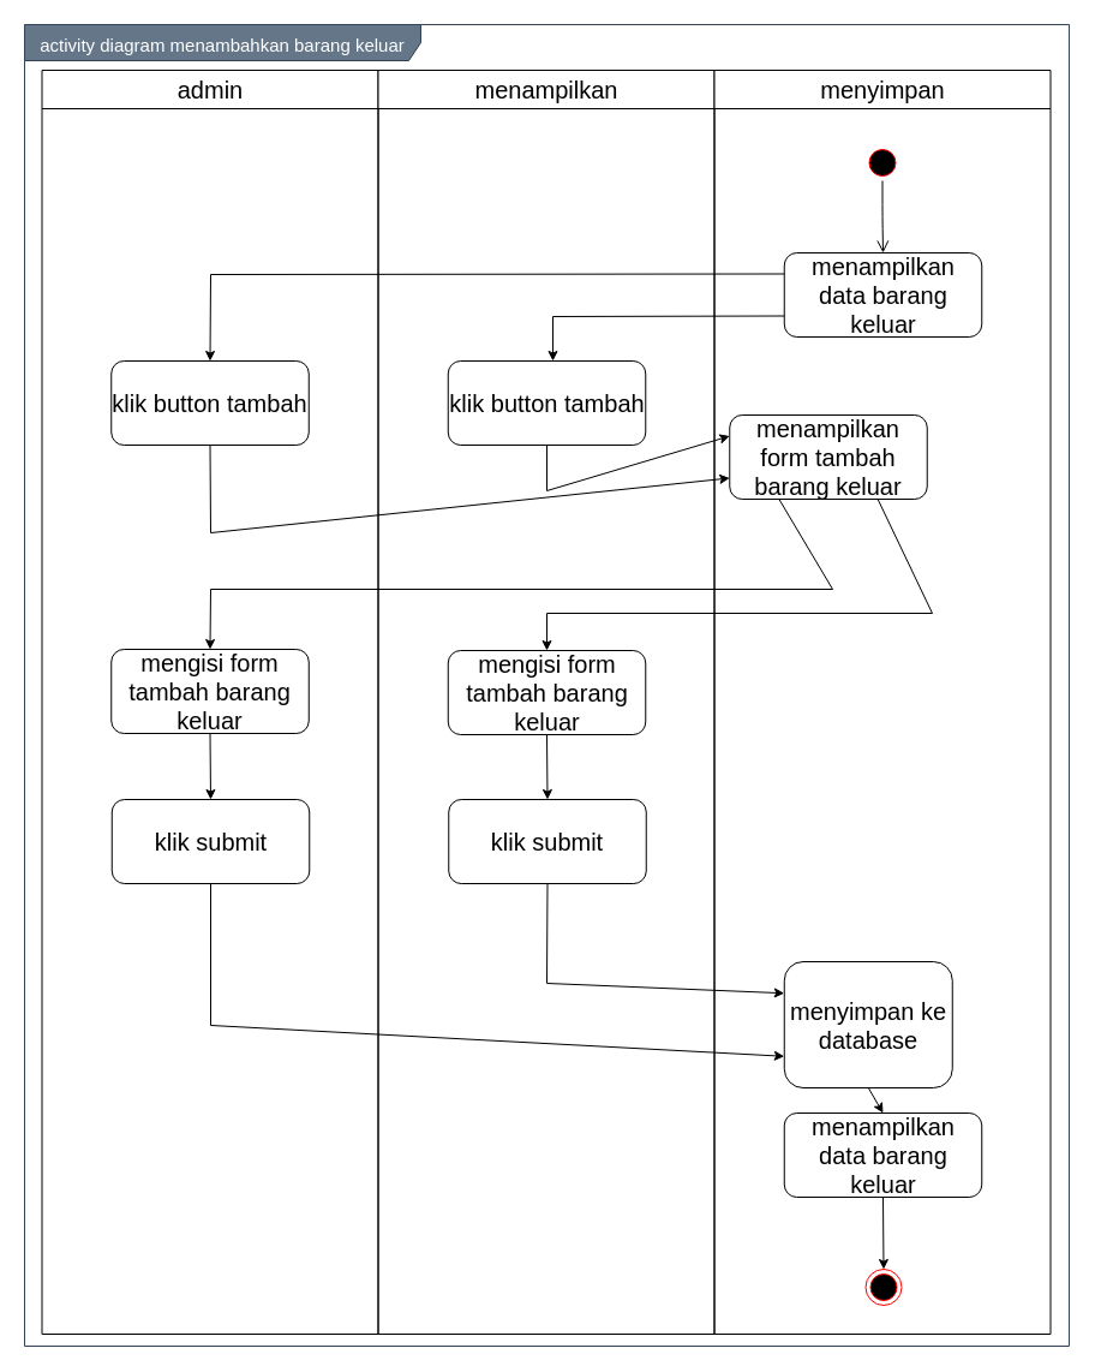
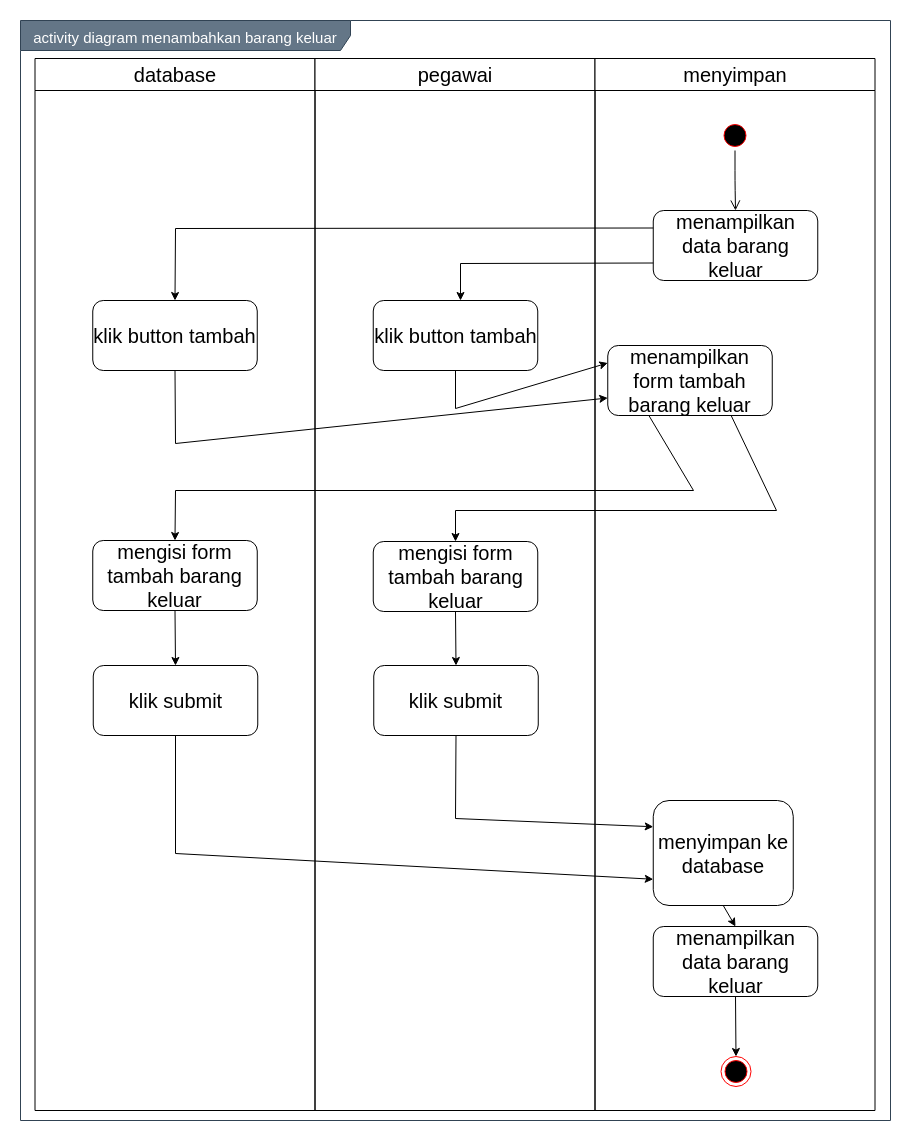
- <mxCell id="3" value="admin" style="swimlane;whiteSpace=wrap;fontSize=20;fontStyle=0;startSize=32;" vertex="1" parent="1"><mxGeometry x="34.5" y="58" width="280" height="1052" as="geometry" /></mxCell>
+ <mxCell id="3" value="database" style="swimlane;whiteSpace=wrap;fontSize=20;fontStyle=0;startSize=32;" vertex="1" parent="1"><mxGeometry x="34.5" y="58" width="280" height="1052" as="geometry" /></mxCell>
- <mxCell id="6" value="menampilkan" style="swimlane;whiteSpace=wrap;fontSize=20;fontStyle=0;startSize=32;" vertex="1" parent="1"><mxGeometry x="314.5" y="58" width="280" height="1052" as="geometry" /></mxCell>
+ <mxCell id="6" value="pegawai" style="swimlane;whiteSpace=wrap;fontSize=20;fontStyle=0;startSize=32;" vertex="1" parent="1"><mxGeometry x="314.5" y="58" width="280" height="1052" as="geometry" /></mxCell>
